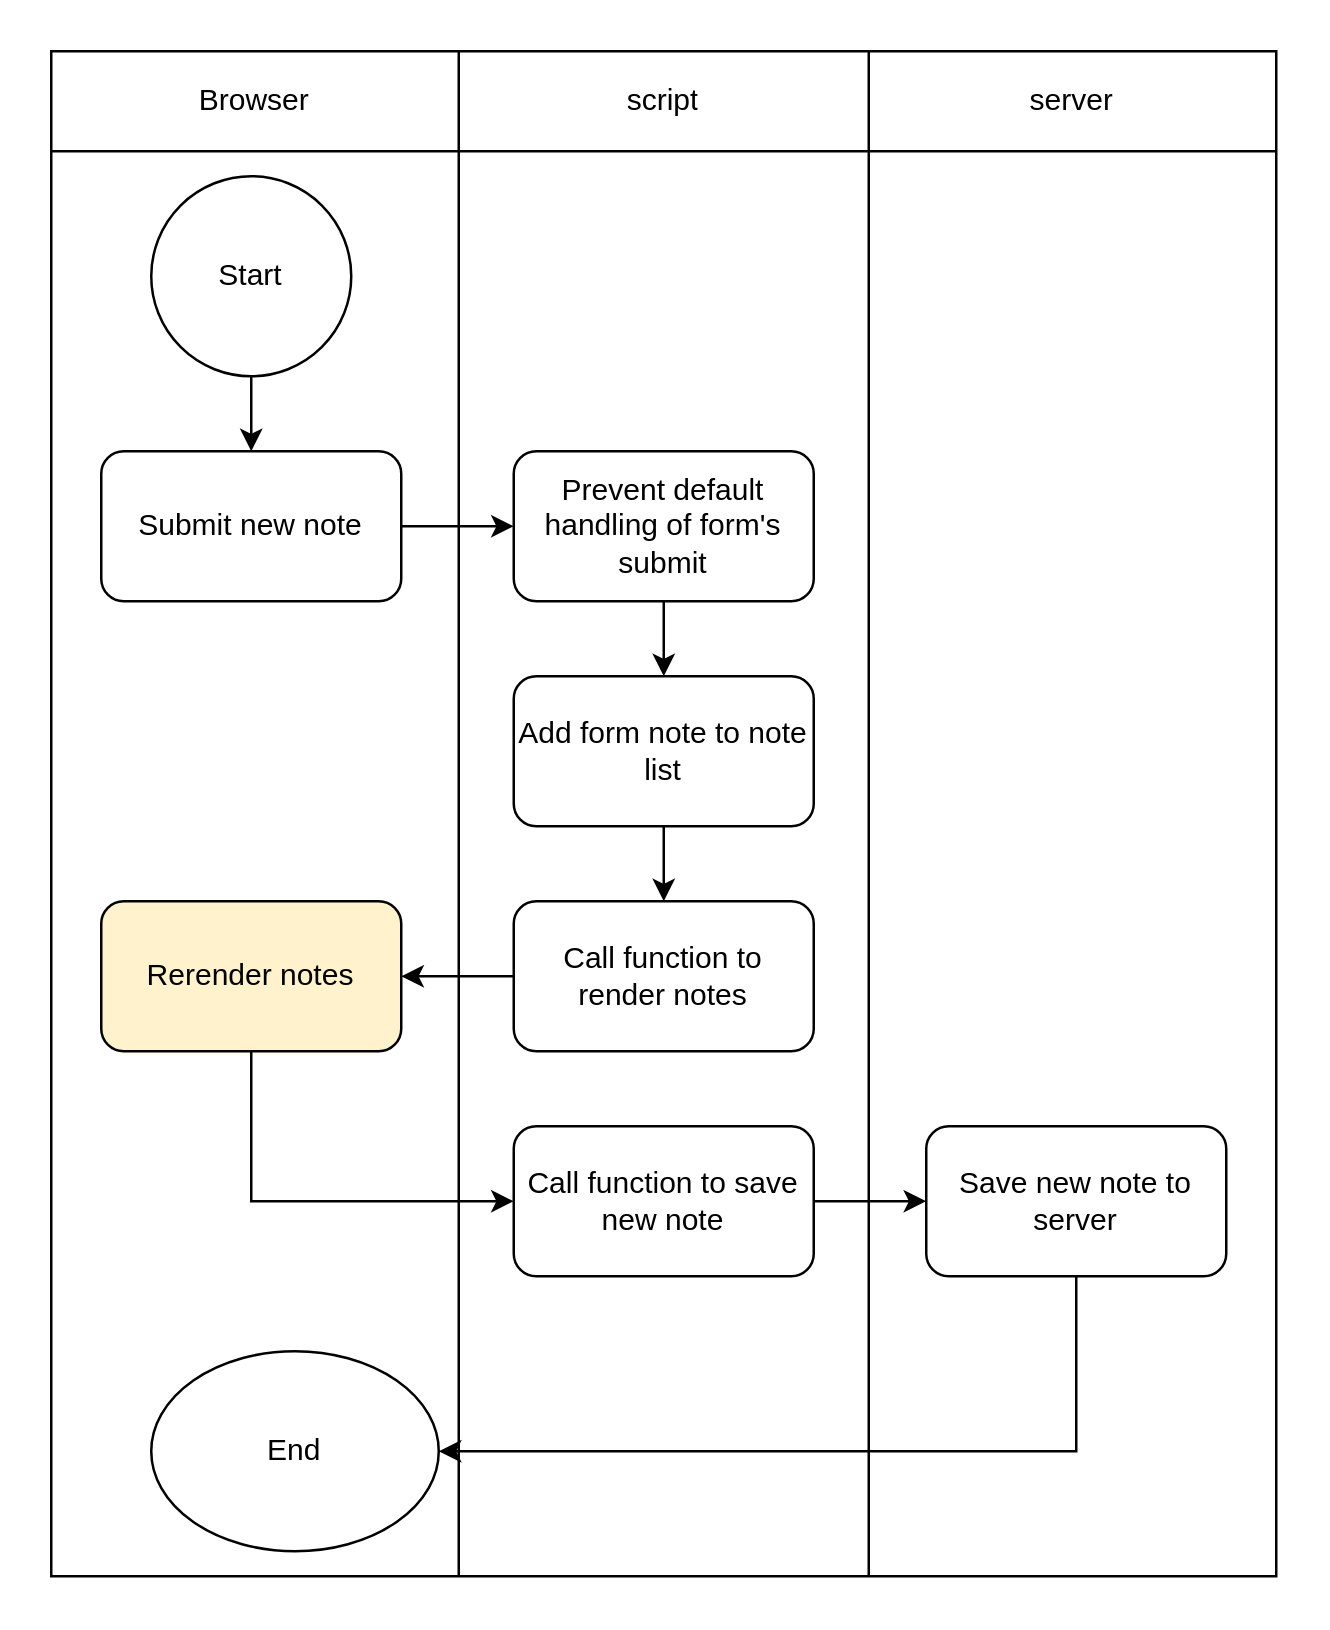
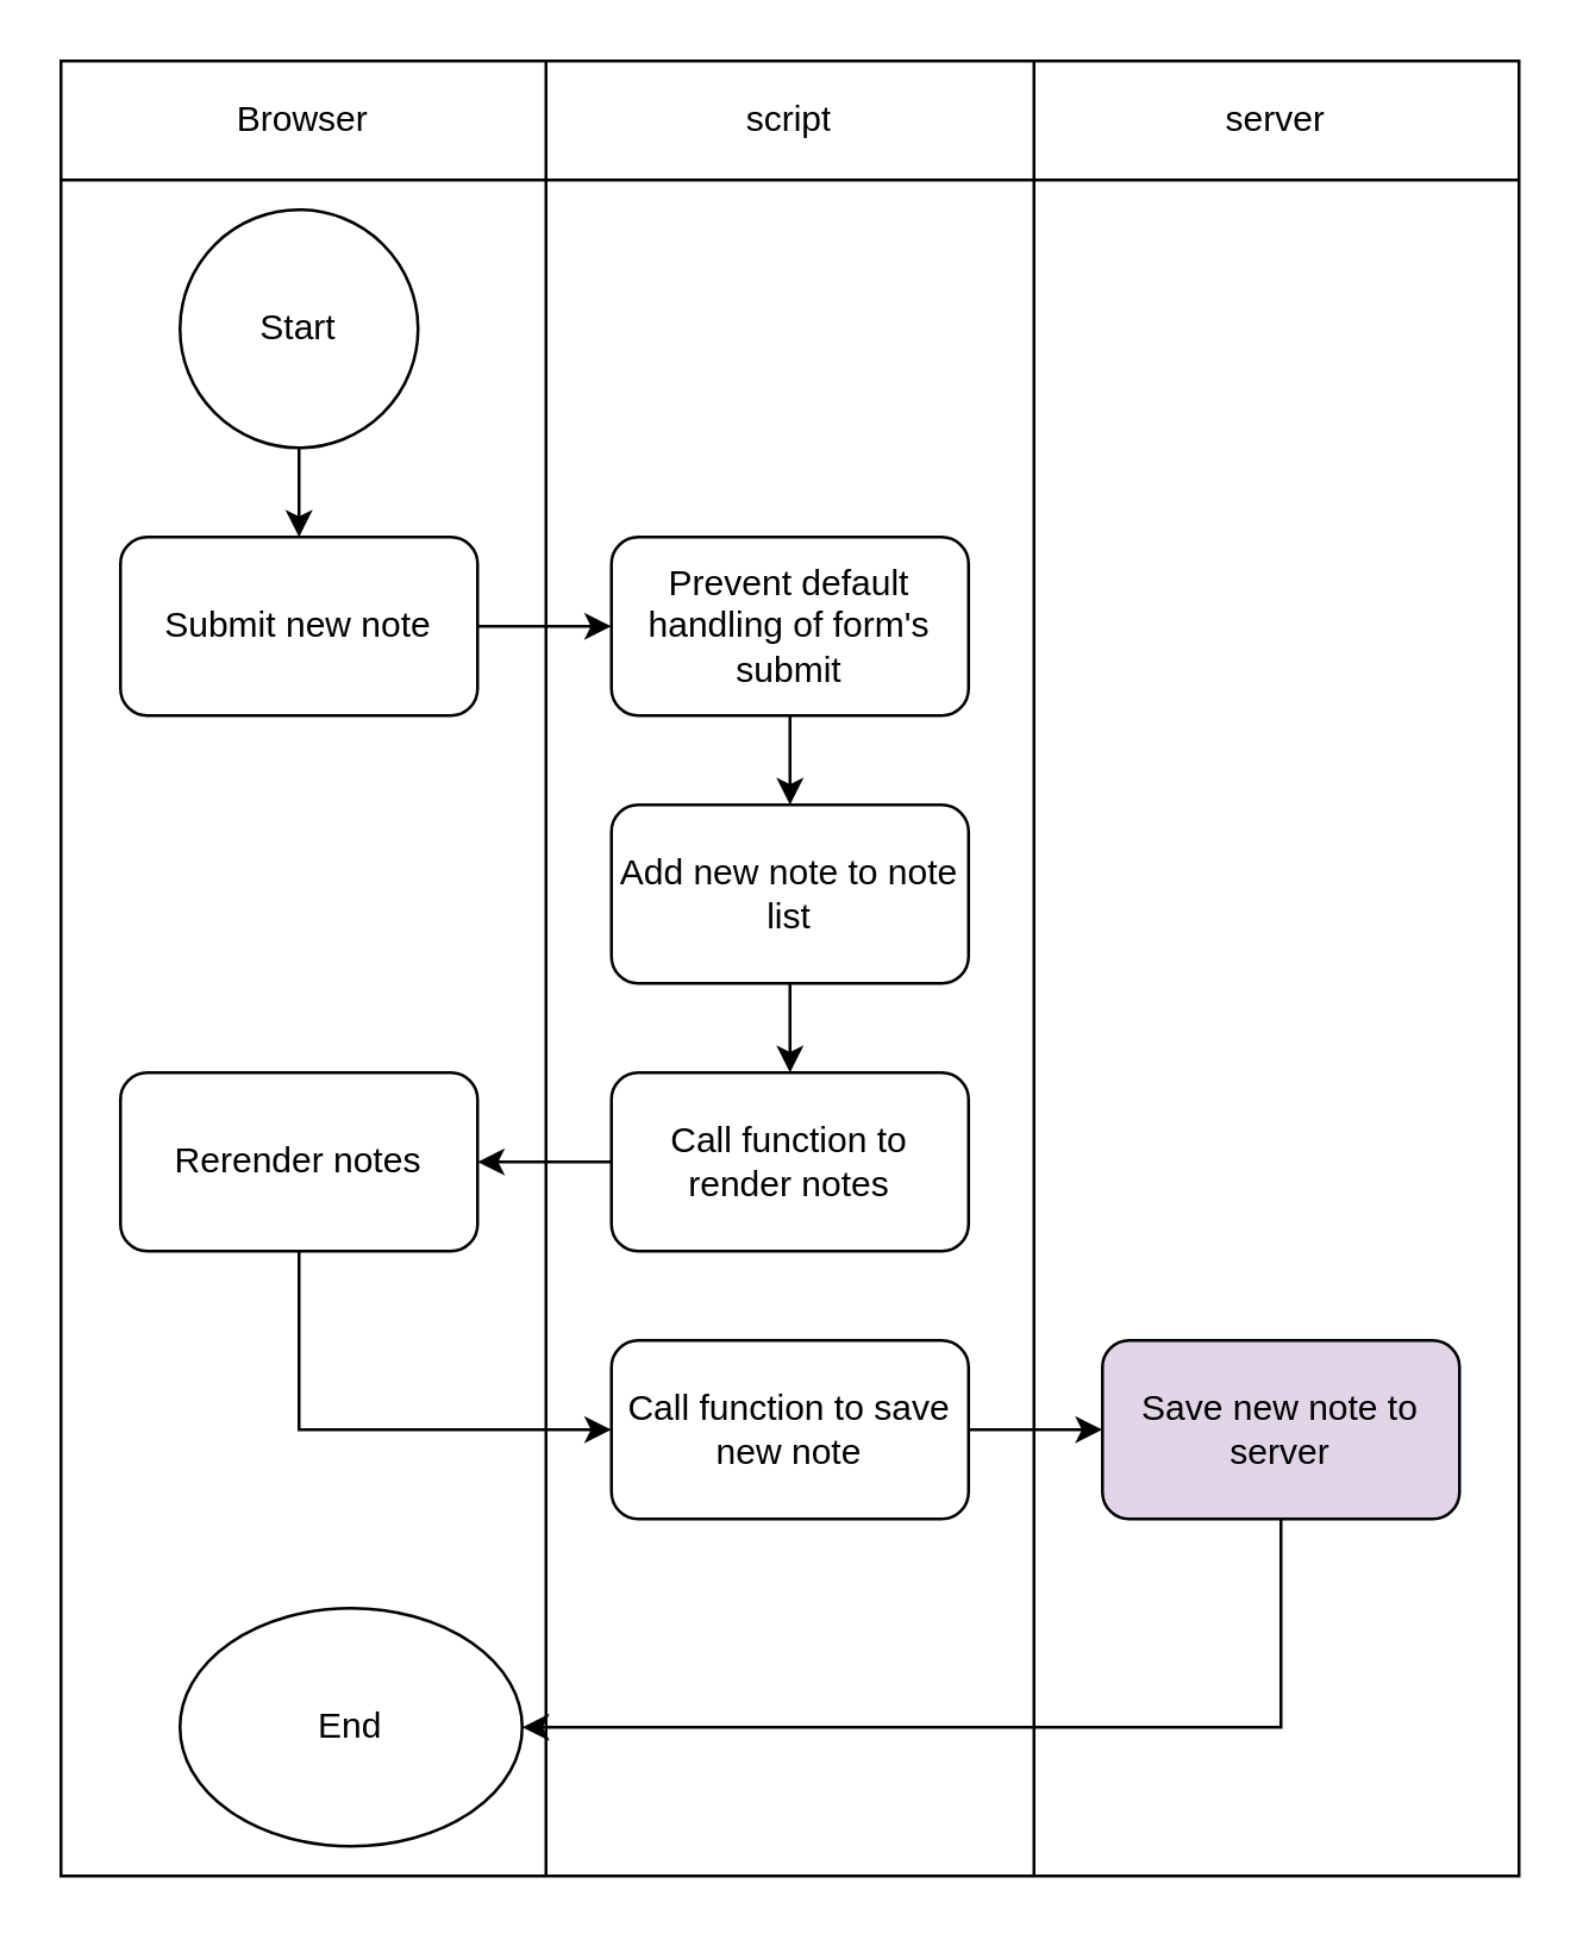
- <mxCell id="23" value="Add form note to note list" style="rounded=1;whiteSpace=wrap;html=1;" vertex="1" parent="1"><mxGeometry x="205" y="270" width="120" height="60" as="geometry" /></mxCell>
+ <mxCell id="23" value="Add new note to note list" style="rounded=1;whiteSpace=wrap;html=1;" vertex="1" parent="1"><mxGeometry x="205" y="270" width="120" height="60" as="geometry" /></mxCell>
- <mxCell id="21" value="Rerender notes" style="rounded=1;whiteSpace=wrap;html=1;fillColor=#fff2cc;" vertex="1" parent="1"><mxGeometry x="40" y="360" width="120" height="60" as="geometry" /></mxCell>
+ <mxCell id="21" value="Rerender notes" style="rounded=1;whiteSpace=wrap;html=1;" vertex="1" parent="1"><mxGeometry x="40" y="360" width="120" height="60" as="geometry" /></mxCell>
- <mxCell id="26" value="Save new note to server" style="rounded=1;whiteSpace=wrap;html=1;" vertex="1" parent="1"><mxGeometry x="370" y="450" width="120" height="60" as="geometry" /></mxCell>
+ <mxCell id="26" value="Save new note to server" style="rounded=1;whiteSpace=wrap;html=1;fillColor=#e1d5e7;" vertex="1" parent="1"><mxGeometry x="370" y="450" width="120" height="60" as="geometry" /></mxCell>
